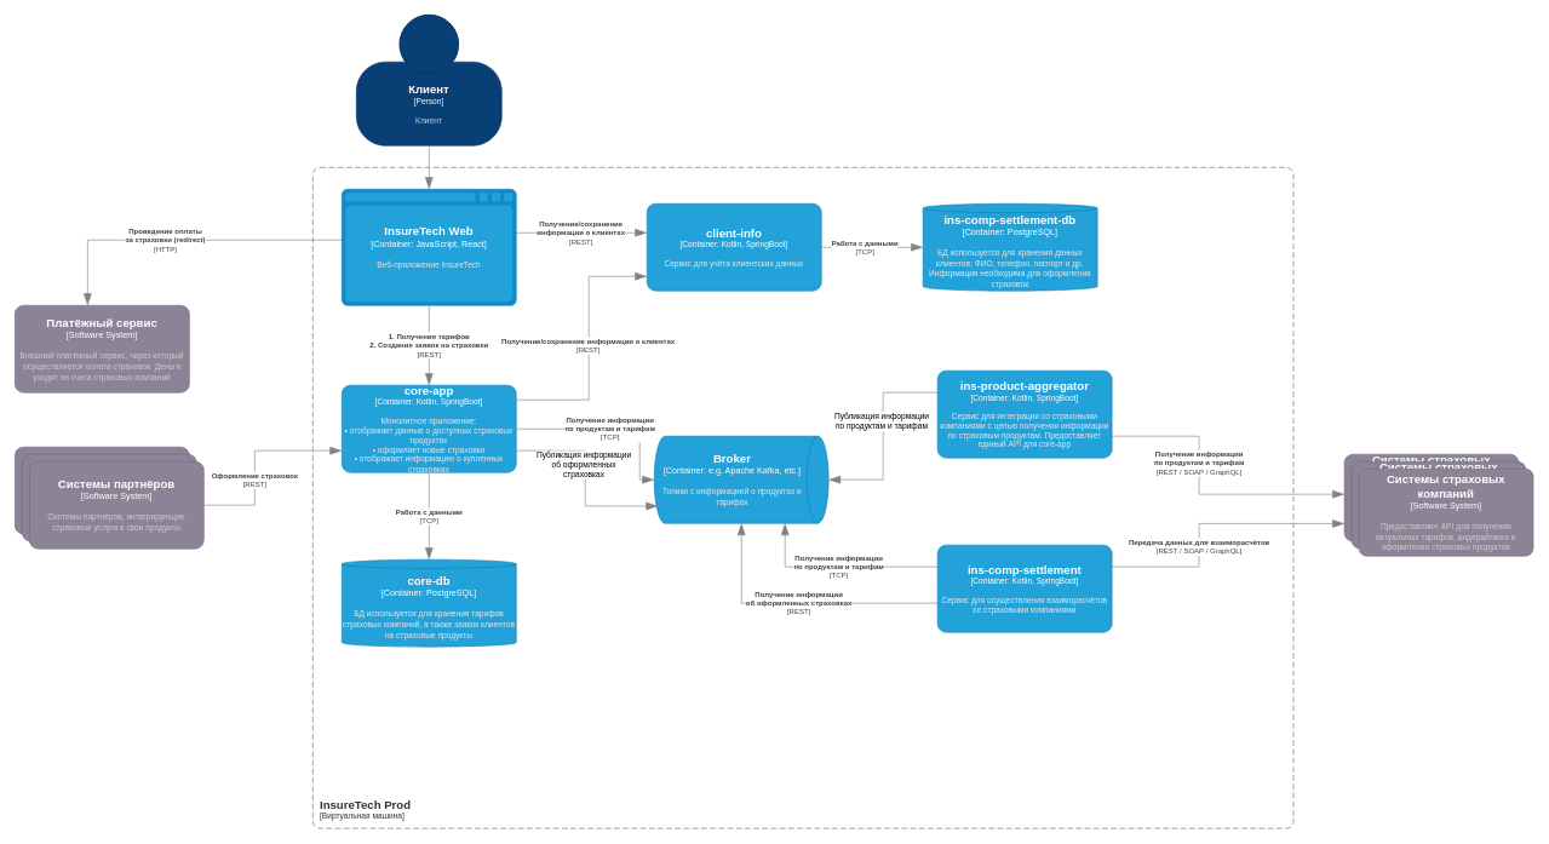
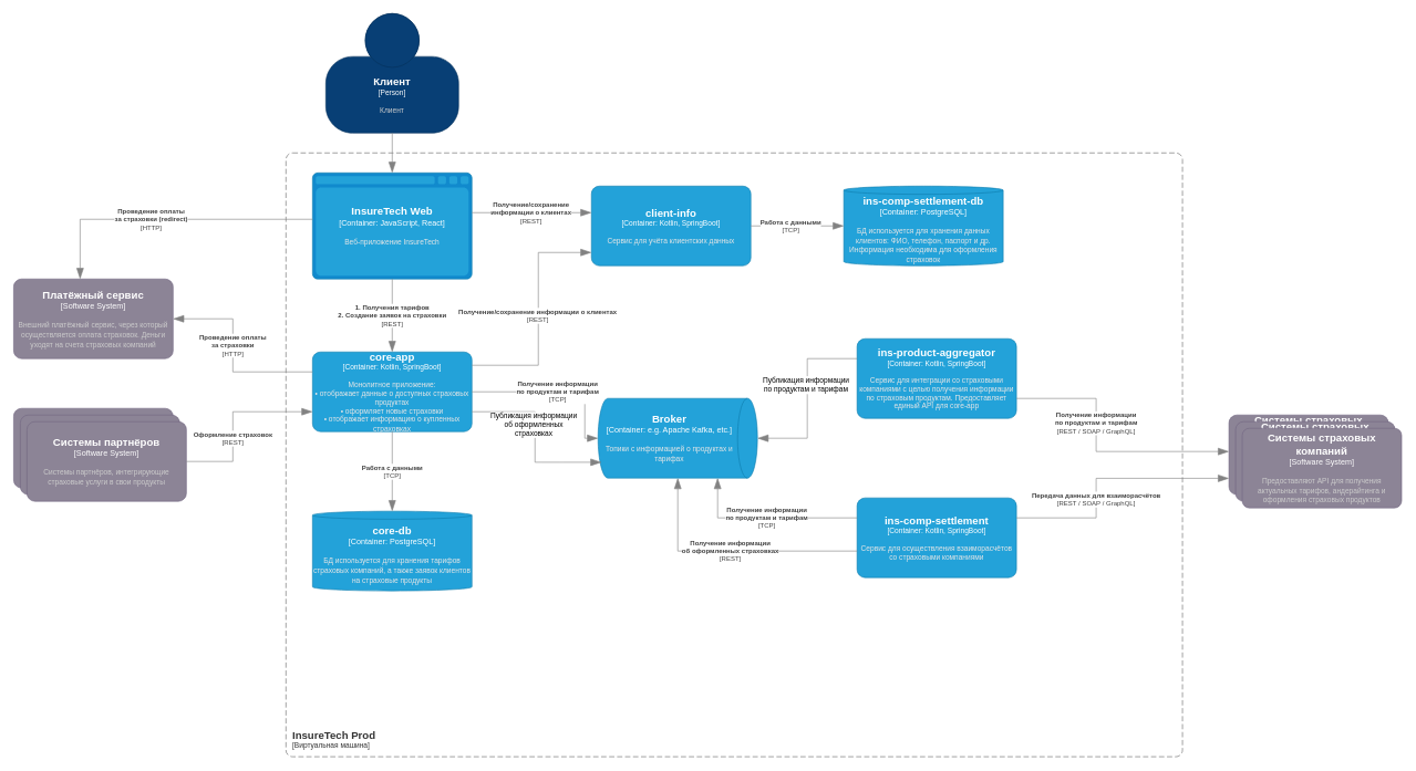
+ <mxCell id="25" value="&lt;div style=&quot;text-align: left&quot;&gt;&lt;div style=&quot;text-align: center&quot;&gt;&lt;b&gt;Проведение оплаты &#10;за страховки&lt;/b&gt;&lt;/div&gt;&lt;div style=&quot;text-align: center&quot;&gt;[HTTP]&lt;/div&gt;&lt;/div&gt;" style="endArrow=blockThin;html=1;fontSize=10;fontColor=#404040;strokeWidth=1;endFill=1;strokeColor=#828282;elbow=vertical;metaEdit=1;endSize=14;startSize=14;jumpStyle=arc;jumpSize=16;rounded=0;edgeStyle=orthogonalEdgeStyle;" parent="1" source="4" target="24" edge="1"><mxGeometry x="0.103" width="240" relative="1" as="geometry"><mxPoint x="290" y="705" as="sourcePoint" /><mxPoint x="480" y="630" as="targetPoint" /><Array as="points"><mxPoint x="350" y="560" /><mxPoint x="350" y="480" /></Array><mxPoint as="offset" /></mxGeometry></mxCell>
